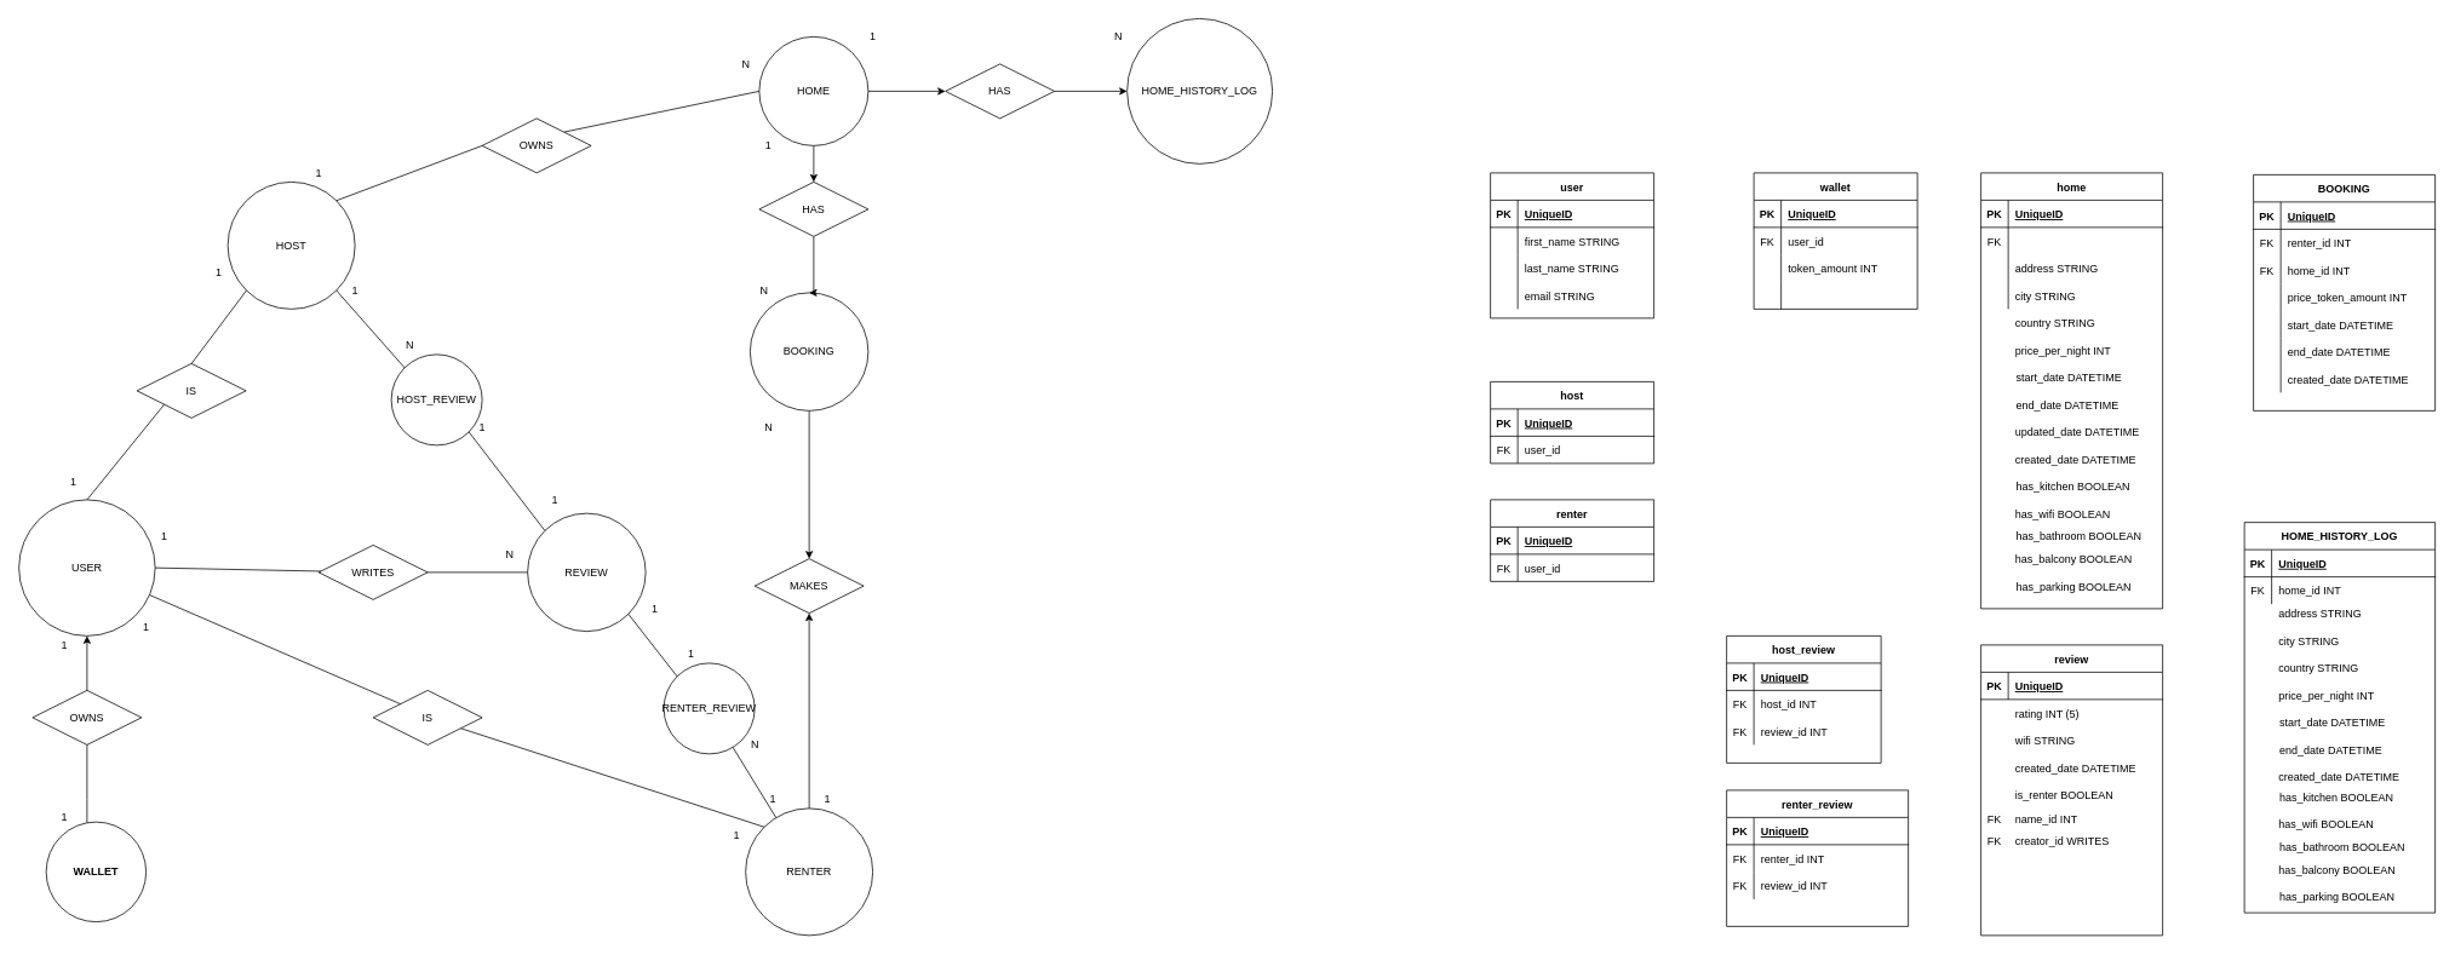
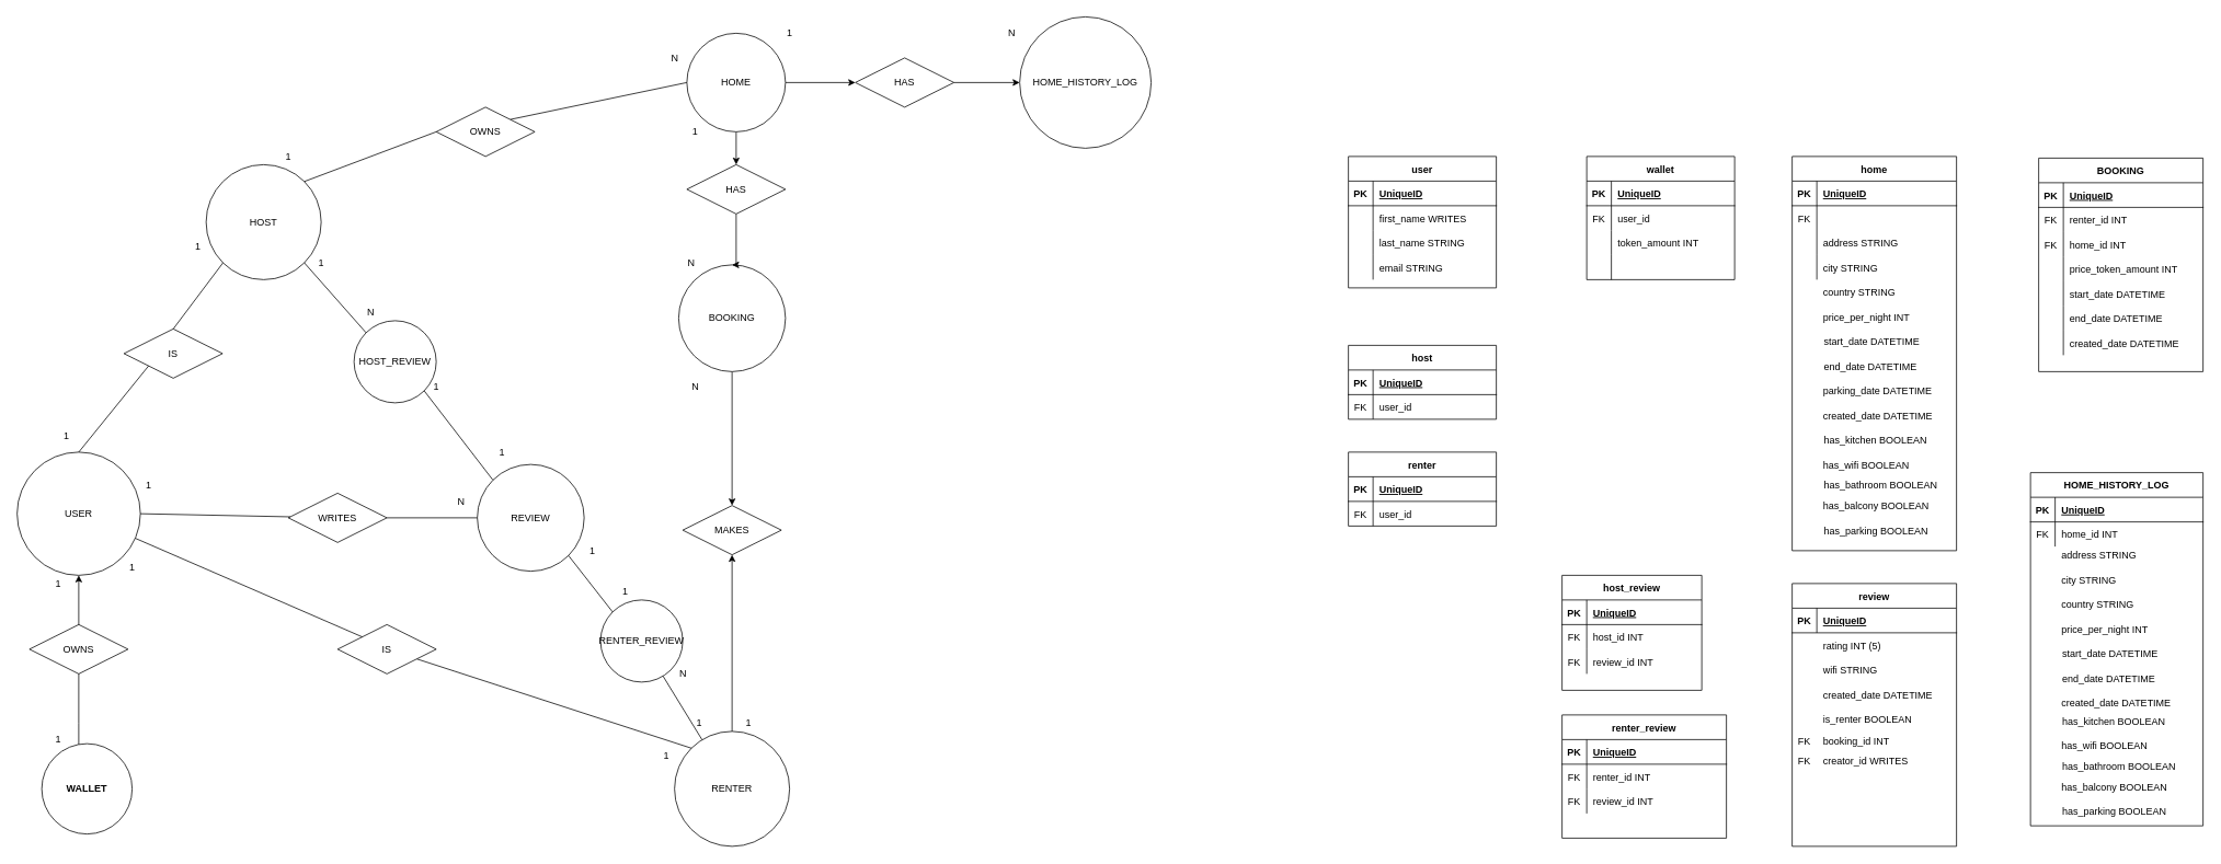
- <mxCell id="44" value="first_name STRING" style="shape=partialRectangle;connectable=0;fillColor=none;top=0;left=0;bottom=0;right=0;align=left;spacingLeft=6;overflow=hidden;" vertex="1" parent="42"><mxGeometry x="30" width="150" height="30" as="geometry" /></mxCell>
+ <mxCell id="44" value="first_name WRITES" style="shape=partialRectangle;connectable=0;fillColor=none;top=0;left=0;bottom=0;right=0;align=left;spacingLeft=6;overflow=hidden;" vertex="1" parent="42"><mxGeometry x="30" width="150" height="30" as="geometry" /></mxCell>
- <mxCell id="133" value="updated_date DATETIME" style="shape=partialRectangle;connectable=0;fillColor=none;top=0;left=0;bottom=0;right=0;align=left;spacingLeft=6;overflow=hidden;" vertex="1" parent="1"><mxGeometry x="2210" y="460" width="150" height="30" as="geometry" /></mxCell>
+ <mxCell id="133" value="parking_date DATETIME" style="shape=partialRectangle;connectable=0;fillColor=none;top=0;left=0;bottom=0;right=0;align=left;spacingLeft=6;overflow=hidden;" vertex="1" parent="1"><mxGeometry x="2210" y="460" width="150" height="30" as="geometry" /></mxCell>
- <mxCell id="168" value="name_id INT" style="shape=partialRectangle;connectable=0;fillColor=none;top=0;left=0;bottom=0;right=0;align=left;spacingLeft=6;overflow=hidden;" vertex="1" parent="166"><mxGeometry x="30" width="170" height="30" as="geometry" /></mxCell>
+ <mxCell id="168" value="booking_id INT" style="shape=partialRectangle;connectable=0;fillColor=none;top=0;left=0;bottom=0;right=0;align=left;spacingLeft=6;overflow=hidden;" vertex="1" parent="166"><mxGeometry x="30" width="170" height="30" as="geometry" /></mxCell>
